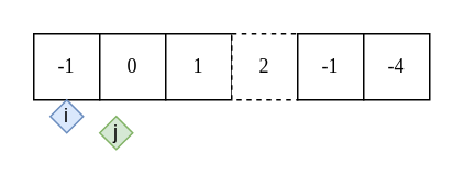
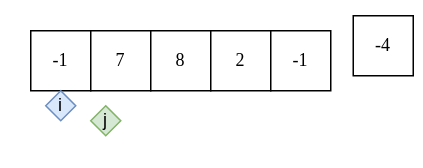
- <mxCell id="3" value="&lt;font face=&quot;Lucida Console&quot;&gt;0&lt;/font&gt;" style="rounded=0;whiteSpace=wrap;html=1;" parent="1" vertex="1"><mxGeometry x="60" y="20" width="40" height="40" as="geometry" /></mxCell>
+ <mxCell id="3" value="&lt;font face=&quot;Lucida Console&quot;&gt;7&lt;/font&gt;" style="rounded=0;whiteSpace=wrap;html=1;" parent="1" vertex="1"><mxGeometry x="60" y="20" width="40" height="40" as="geometry" /></mxCell>
- <mxCell id="4" value="&lt;font face=&quot;Lucida Console&quot;&gt;1&lt;/font&gt;" style="rounded=0;whiteSpace=wrap;html=1;" parent="1" vertex="1"><mxGeometry x="100" y="20" width="40" height="40" as="geometry" /></mxCell>
+ <mxCell id="4" value="&lt;font face=&quot;Lucida Console&quot;&gt;8&lt;/font&gt;" style="rounded=0;whiteSpace=wrap;html=1;" parent="1" vertex="1"><mxGeometry x="100" y="20" width="40" height="40" as="geometry" /></mxCell>
- <mxCell id="7" value="&lt;font face=&quot;Lucida Console&quot;&gt;2&lt;/font&gt;" style="rounded=0;whiteSpace=wrap;html=1;dashed=1;" parent="1" vertex="1"><mxGeometry x="140" y="20" width="40" height="40" as="geometry" /></mxCell>
+ <mxCell id="7" value="&lt;font face=&quot;Lucida Console&quot;&gt;2&lt;/font&gt;" style="rounded=0;whiteSpace=wrap;html=1;" parent="1" vertex="1"><mxGeometry x="140" y="20" width="40" height="40" as="geometry" /></mxCell>
- <mxCell id="9" value="&lt;font face=&quot;Lucida Console&quot;&gt;-4&lt;/font&gt;" style="rounded=0;whiteSpace=wrap;html=1;" vertex="1" parent="1"><mxGeometry x="220" y="20" width="40" height="40" as="geometry" /></mxCell>
+ <mxCell id="9" value="&lt;font face=&quot;Lucida Console&quot;&gt;-4&lt;/font&gt;" style="rounded=0;whiteSpace=wrap;html=1;" vertex="1" parent="1"><mxGeometry x="235" y="10" width="40" height="40" as="geometry" /></mxCell>
